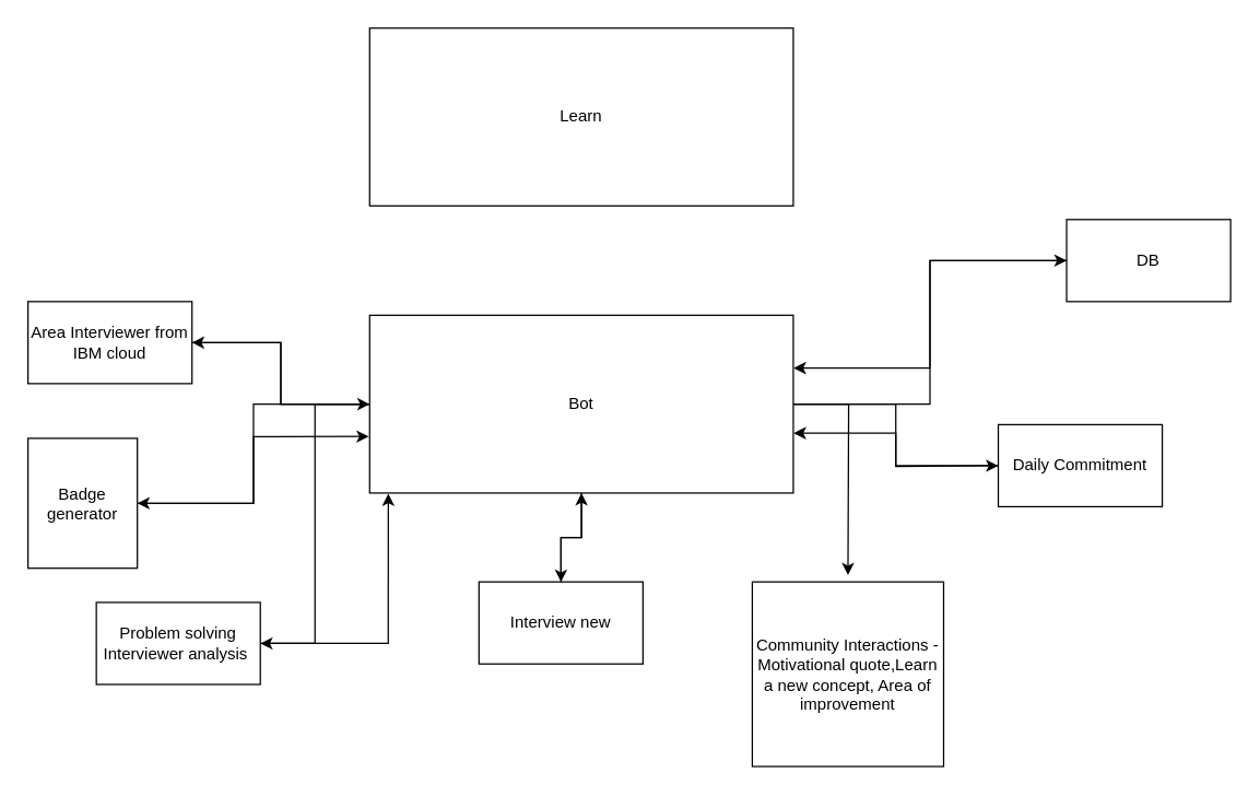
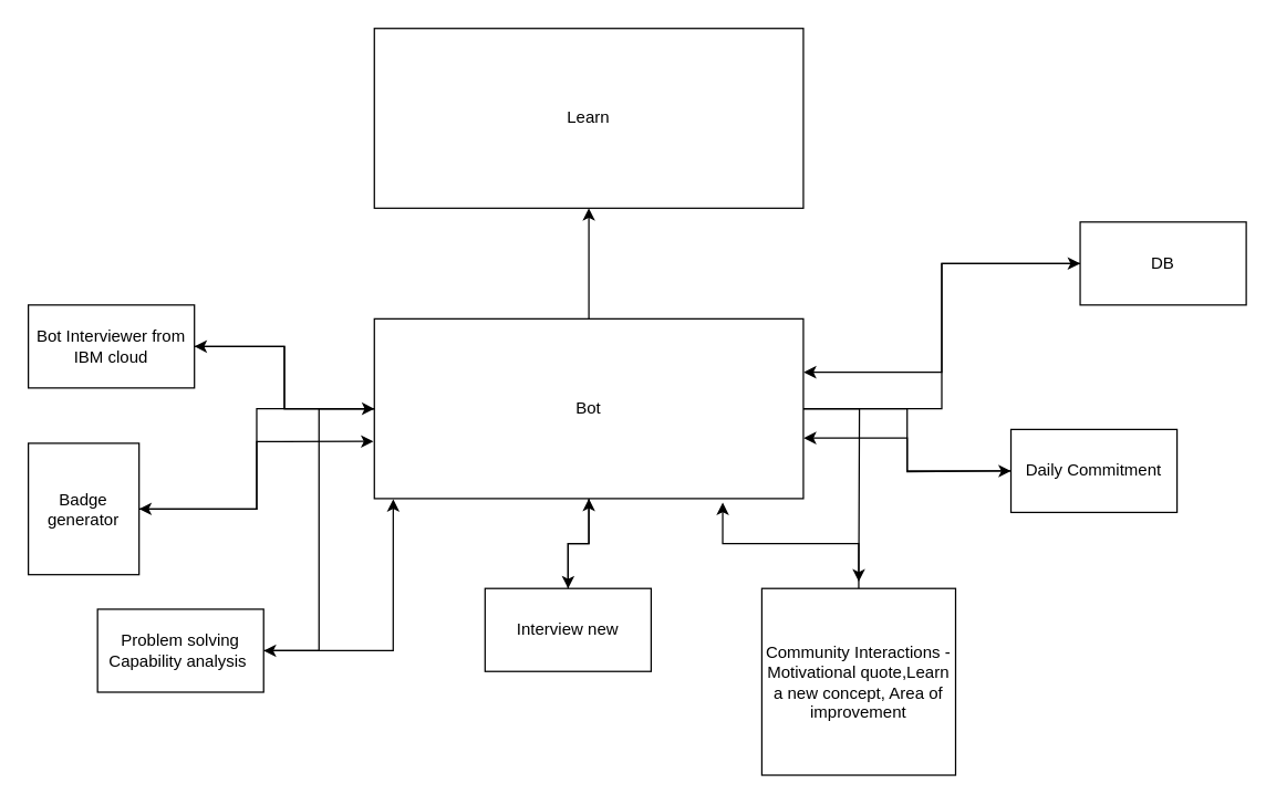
+ <mxCell id="3" value="" style="edgeStyle=orthogonalEdgeStyle;rounded=0;orthogonalLoop=1;jettySize=auto;html=1;" edge="1" parent="1" source="11" target="2"><mxGeometry relative="1" as="geometry" /></mxCell>
- <mxCell id="13" value="Area Interviewer from IBM cloud" style="rounded=0;whiteSpace=wrap;html=1;" vertex="1" parent="1"><mxGeometry x="20" y="220" width="120" height="60" as="geometry" /></mxCell>
+ <mxCell id="13" value="Bot Interviewer from IBM cloud" style="rounded=0;whiteSpace=wrap;html=1;" vertex="1" parent="1"><mxGeometry x="20" y="220" width="120" height="60" as="geometry" /></mxCell>
+ <mxCell id="20" style="edgeStyle=orthogonalEdgeStyle;rounded=0;orthogonalLoop=1;jettySize=auto;html=1;entryX=0.812;entryY=1.022;entryDx=0;entryDy=0;entryPerimeter=0;" edge="1" parent="1" source="21" target="11"><mxGeometry relative="1" as="geometry" /></mxCell>
- <mxCell id="17" value="Problem solving Interviewer analysis&amp;nbsp;" style="rounded=0;whiteSpace=wrap;html=1;" vertex="1" parent="1"><mxGeometry x="70" y="440" width="120" height="60" as="geometry" /></mxCell>
+ <mxCell id="17" value="Problem solving Capability analysis&amp;nbsp;" style="rounded=0;whiteSpace=wrap;html=1;" vertex="1" parent="1"><mxGeometry x="70" y="440" width="120" height="60" as="geometry" /></mxCell>
